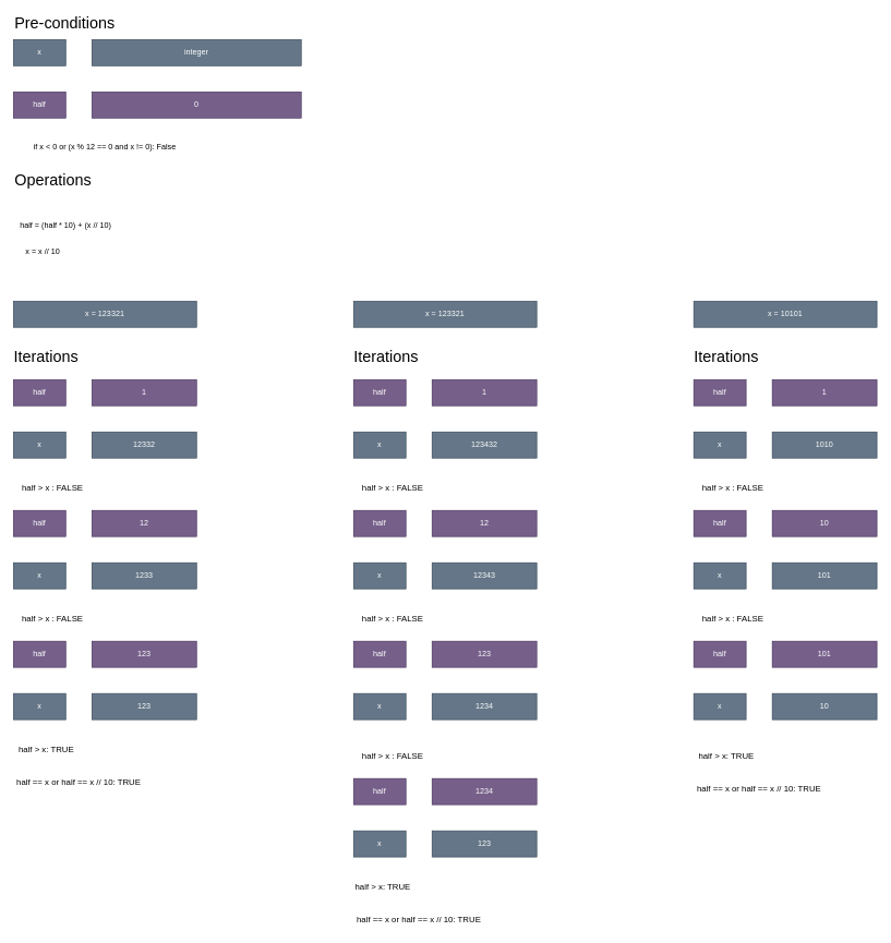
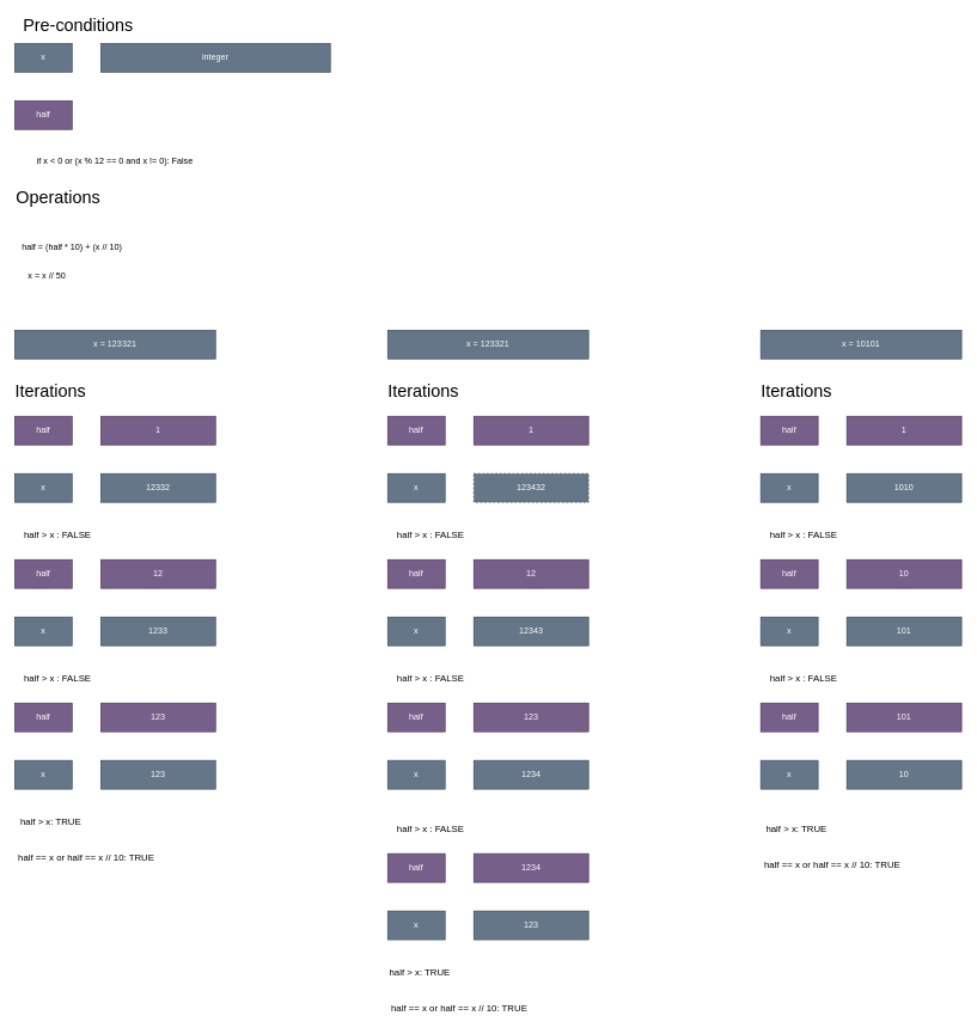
- <mxCell id="6" value="Pre-conditions" style="text;html=1;strokeColor=none;fillColor=none;align=left;verticalAlign=middle;whiteSpace=wrap;rounded=0;fontSize=24;" vertex="1" parent="1"><mxGeometry x="20" y="20" width="390" height="30" as="geometry" /></mxCell>
+ <mxCell id="6" value="Pre-conditions" style="text;html=1;strokeColor=none;fillColor=none;align=left;verticalAlign=middle;whiteSpace=wrap;rounded=0;fontSize=24;" vertex="1" parent="1"><mxGeometry x="30" y="20" width="390" height="30" as="geometry" /></mxCell>
- <mxCell id="5" value="0" style="rounded=0;whiteSpace=wrap;html=1;fillColor=#76608a;fontColor=#ffffff;strokeColor=#432D57;" vertex="1" parent="1"><mxGeometry x="140" y="140" width="320" height="40" as="geometry" /></mxCell>
- <mxCell id="25" value="x = x // 10" style="text;html=1;strokeColor=none;fillColor=none;align=center;verticalAlign=middle;whiteSpace=wrap;rounded=0;" vertex="1" parent="1"><mxGeometry x="20" y="370" width="90" height="30" as="geometry" /></mxCell>
+ <mxCell id="25" value="x = x // 50" style="text;html=1;strokeColor=none;fillColor=none;align=center;verticalAlign=middle;whiteSpace=wrap;rounded=0;" vertex="1" parent="1"><mxGeometry x="20" y="370" width="90" height="30" as="geometry" /></mxCell>
- <mxCell id="32" value="123432" style="rounded=0;whiteSpace=wrap;html=1;fillColor=#647687;fontColor=#ffffff;strokeColor=#314354;" vertex="1" parent="1"><mxGeometry x="660" y="660" width="160" height="40" as="geometry" /></mxCell>
+ <mxCell id="32" value="123432" style="rounded=0;whiteSpace=wrap;html=1;fillColor=#647687;fontColor=#ffffff;strokeColor=#314354;dashed=1;" vertex="1" parent="1"><mxGeometry x="660" y="660" width="160" height="40" as="geometry" /></mxCell>
